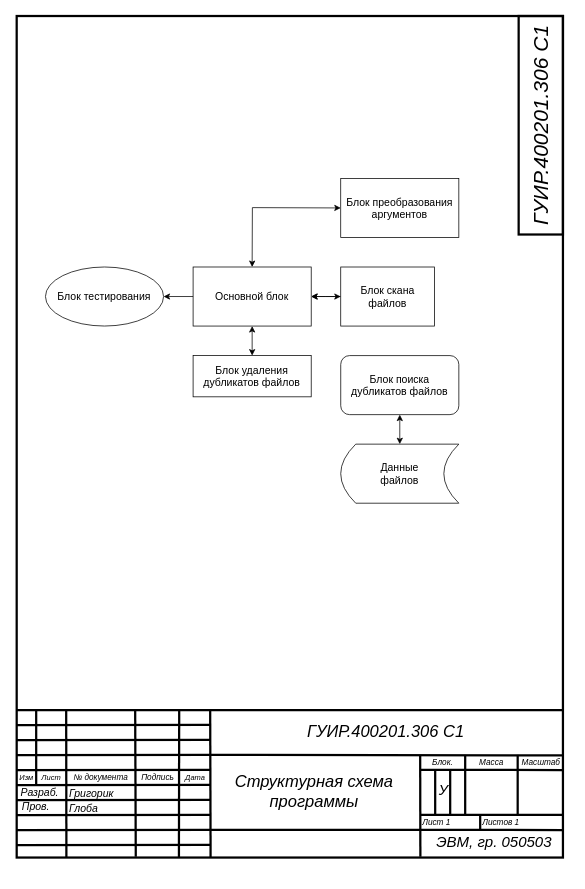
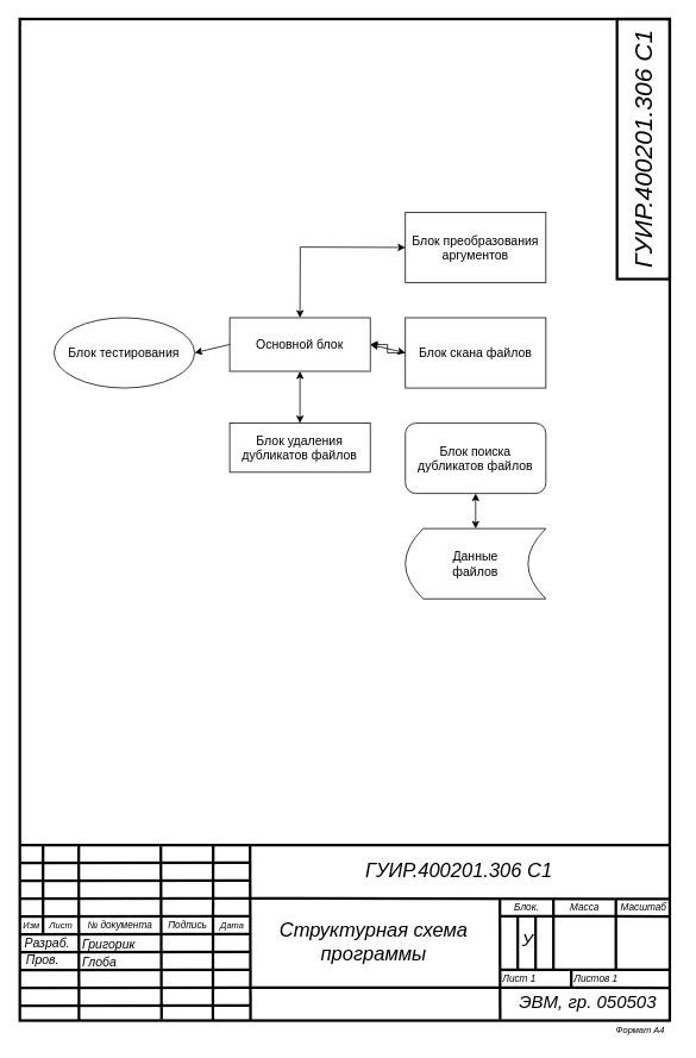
- <mxCell id="48" value="Основной блок" style="rounded=0;whiteSpace=wrap;html=1;fontSize=14;" parent="1" vertex="1"><mxGeometry x="256.96" y="355.33" width="157.48" height="78.74" as="geometry" /></mxCell>
+ <mxCell id="48" value="Основной блок" style="rounded=0;whiteSpace=wrap;html=1;fontSize=14;" parent="1" vertex="1"><mxGeometry x="256.96" y="355.33" width="157.48" height="60" as="geometry" /></mxCell>
- <mxCell id="51" value="Блок скана файлов" style="rounded=0;whiteSpace=wrap;html=1;fontSize=14;" parent="1" vertex="1"><mxGeometry x="453.82" y="355.34" width="125" height="78.74" as="geometry" /></mxCell>
+ <mxCell id="51" value="Блок скана файлов" style="rounded=0;whiteSpace=wrap;html=1;fontSize=14;" parent="1" vertex="1"><mxGeometry x="453.82" y="355.34" width="157.48" height="78.74" as="geometry" /></mxCell>
+ <mxCell id="3" value="&lt;i style=&quot;font-family: &amp;#34;arial&amp;#34; ; font-weight: 400 ; letter-spacing: normal ; text-align: right ; text-indent: 0px ; text-transform: none ; word-spacing: 0px&quot;&gt;&lt;font style=&quot;font-size: 10px&quot;&gt;Формат А4&lt;/font&gt;&lt;/i&gt;" style="text;whiteSpace=wrap;html=1;fontSize=7;fontFamily=Verdana;labelBackgroundColor=none;verticalAlign=middle;" parent="1" vertex="1"><mxGeometry x="687.74" y="1142.73" width="59.05" height="19.68" as="geometry" /></mxCell>
